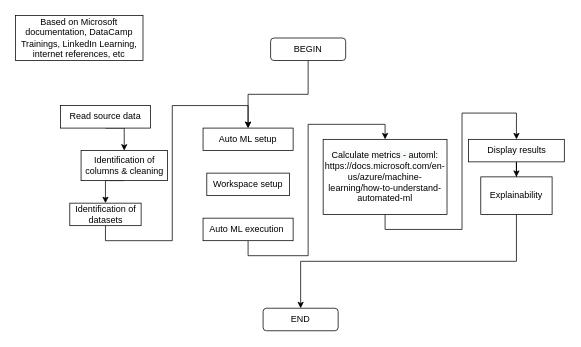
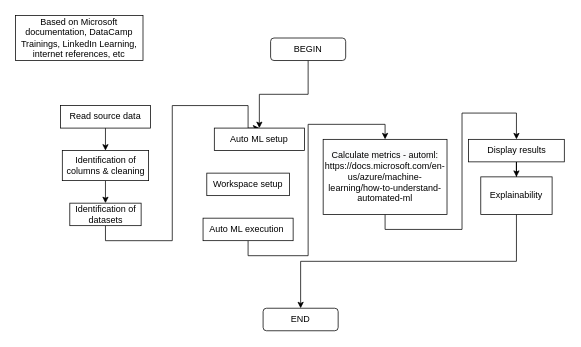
- <mxCell id="11" value="Auto ML setup" style="rounded=0;whiteSpace=wrap;html=1;" parent="1" vertex="1"><mxGeometry x="270" y="170" width="120" height="30" as="geometry" /></mxCell>
+ <mxCell id="11" value="Auto ML setup" style="rounded=0;whiteSpace=wrap;html=1;" parent="1" vertex="1"><mxGeometry x="285" y="170" width="120" height="30" as="geometry" /></mxCell>
- <mxCell id="7" value="Identification of columns &amp;amp; cleaning" style="rounded=0;whiteSpace=wrap;html=1;" parent="1" vertex="1"><mxGeometry x="107.5" y="200" width="115" height="40" as="geometry" /></mxCell>
+ <mxCell id="7" value="Identification of columns &amp;amp; cleaning" style="rounded=0;whiteSpace=wrap;html=1;" parent="1" vertex="1"><mxGeometry x="82.5" y="200" width="115" height="40" as="geometry" /></mxCell>
